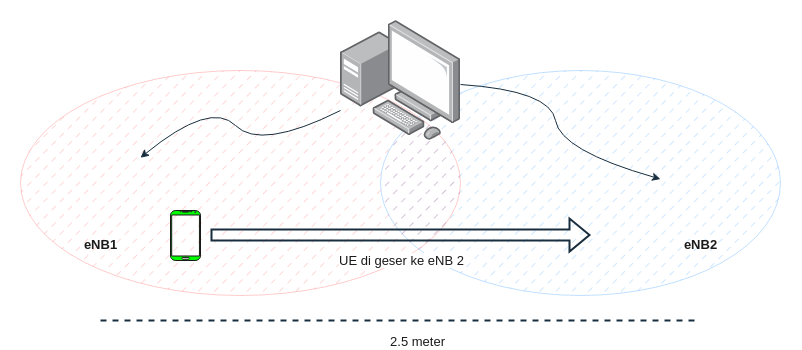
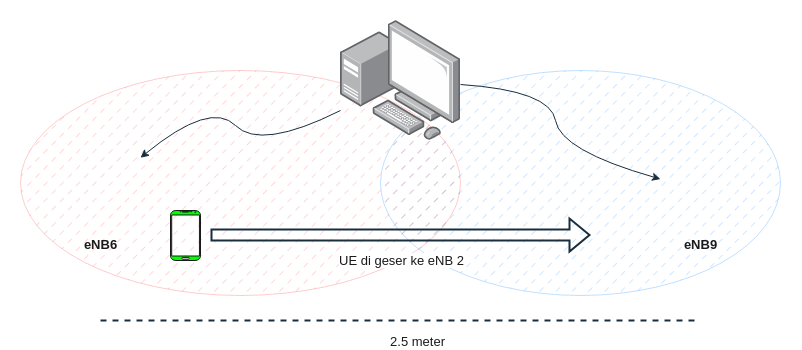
- <mxCell id="5" value="&lt;font style=&quot;font-size: 13px;&quot;&gt;&lt;b&gt;eNB1&lt;/b&gt;&lt;/font&gt;" style="shape=image;html=1;verticalAlign=top;verticalLabelPosition=bottom;labelBackgroundColor=none;imageAspect=0;aspect=fixed;image=https://cdn2.iconfinder.com/data/icons/circle-icons-1/64/radiotower-128.png;imageBackground=none;fillColor=#F5AB50;strokeColor=#909090;fontColor=#1A1A1A;" vertex="1" parent="1"><mxGeometry x="60" y="150" width="80" height="80" as="geometry" /></mxCell>
+ <mxCell id="5" value="&lt;font style=&quot;font-size: 13px;&quot;&gt;&lt;b&gt;eNB6&lt;/b&gt;&lt;/font&gt;" style="shape=image;html=1;verticalAlign=top;verticalLabelPosition=bottom;labelBackgroundColor=none;imageAspect=0;aspect=fixed;image=https://cdn2.iconfinder.com/data/icons/circle-icons-1/64/radiotower-128.png;imageBackground=none;fillColor=#F5AB50;strokeColor=#909090;fontColor=#1A1A1A;" vertex="1" parent="1"><mxGeometry x="60" y="150" width="80" height="80" as="geometry" /></mxCell>
- <mxCell id="6" value="&lt;font style=&quot;font-size: 13px;&quot;&gt;&lt;b&gt;eNB2&lt;/b&gt;&lt;/font&gt;" style="shape=image;html=1;verticalAlign=top;verticalLabelPosition=bottom;labelBackgroundColor=none;imageAspect=0;aspect=fixed;image=https://cdn2.iconfinder.com/data/icons/circle-icons-1/64/radiotower-128.png;fillColor=#F5AB50;strokeColor=#909090;fontColor=#1A1A1A;" vertex="1" parent="1"><mxGeometry x="660" y="150" width="80" height="80" as="geometry" /></mxCell>
+ <mxCell id="6" value="&lt;font style=&quot;font-size: 13px;&quot;&gt;&lt;b&gt;eNB9&lt;/b&gt;&lt;/font&gt;" style="shape=image;html=1;verticalAlign=top;verticalLabelPosition=bottom;labelBackgroundColor=none;imageAspect=0;aspect=fixed;image=https://cdn2.iconfinder.com/data/icons/circle-icons-1/64/radiotower-128.png;fillColor=#F5AB50;strokeColor=#909090;fontColor=#1A1A1A;" vertex="1" parent="1"><mxGeometry x="660" y="150" width="80" height="80" as="geometry" /></mxCell>
